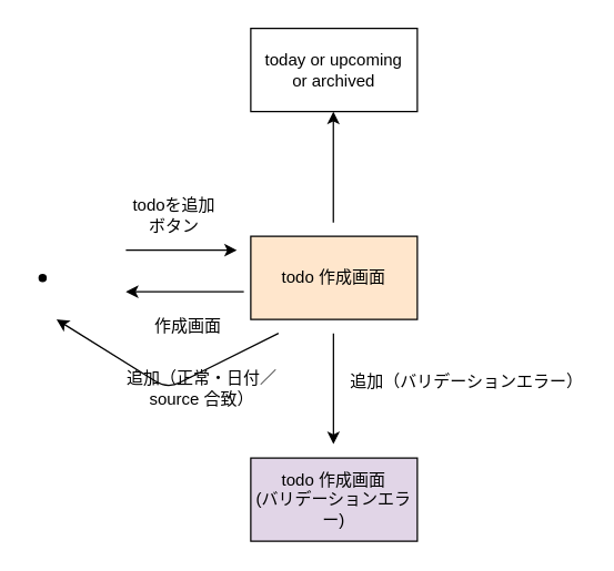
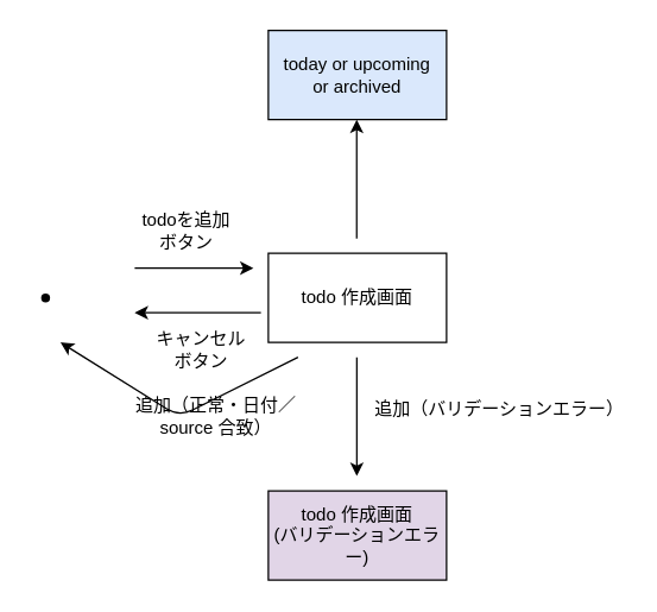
- <mxCell id="12" value="today or upcoming　or archived" style="rounded=0;whiteSpace=wrap;html=1;" vertex="1" parent="1"><mxGeometry x="180" width="120" height="60" as="geometry" y="20" /></mxCell>
+ <mxCell id="12" value="today or upcoming　or archived" style="rounded=0;whiteSpace=wrap;html=1;fillColor=#dae8fc;" vertex="1" parent="1"><mxGeometry x="180" width="120" height="60" as="geometry" y="20" /></mxCell>
- <mxCell id="4" value="todo 作成画面" style="rounded=0;whiteSpace=wrap;html=1;fillColor=#ffe6cc;" parent="1" vertex="1"><mxGeometry x="180" y="170" width="120" height="60" as="geometry" /></mxCell>
+ <mxCell id="4" value="todo 作成画面" style="rounded=0;whiteSpace=wrap;html=1;" parent="1" vertex="1"><mxGeometry x="180" y="170" width="120" height="60" as="geometry" /></mxCell>
- <mxCell id="6" value="作成画面" style="text;html=1;align=center;verticalAlign=middle;whiteSpace=wrap;rounded=0;" parent="1" vertex="1"><mxGeometry x="100" y="220" width="70" height="30" as="geometry" /></mxCell>
+ <mxCell id="6" value="キャンセルボタン" style="text;html=1;align=center;verticalAlign=middle;whiteSpace=wrap;rounded=0;" parent="1" vertex="1"><mxGeometry x="100" y="220" width="70" height="30" as="geometry" /></mxCell>
